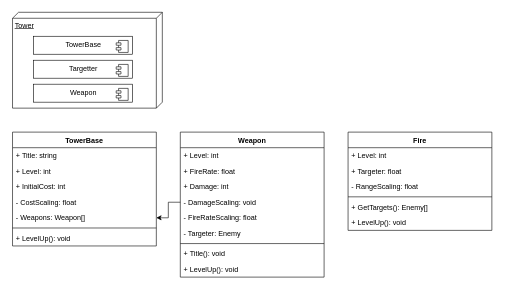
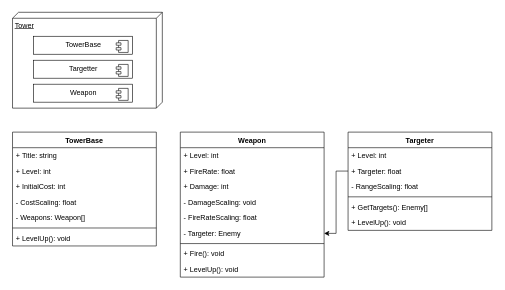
- <mxCell id="28" value="Fire" style="swimlane;fontStyle=1;align=center;verticalAlign=top;childLayout=stackLayout;horizontal=1;startSize=26;horizontalStack=0;resizeParent=1;resizeParentMax=0;resizeLast=0;collapsible=1;marginBottom=0;" parent="1" vertex="1"><mxGeometry x="580" y="220" width="240" height="164" as="geometry" /></mxCell>
+ <mxCell id="28" value="Targeter" style="swimlane;fontStyle=1;align=center;verticalAlign=top;childLayout=stackLayout;horizontal=1;startSize=26;horizontalStack=0;resizeParent=1;resizeParentMax=0;resizeLast=0;collapsible=1;marginBottom=0;" parent="1" vertex="1"><mxGeometry x="580" y="220" width="240" height="164" as="geometry" /></mxCell>
- <mxCell id="27" style="edgeStyle=orthogonalEdgeStyle;rounded=0;orthogonalLoop=1;jettySize=auto;html=1;" parent="1" source="21" target="14" edge="1"><mxGeometry relative="1" as="geometry" /></mxCell>
+ <mxCell id="35" style="edgeStyle=orthogonalEdgeStyle;rounded=0;orthogonalLoop=1;jettySize=auto;html=1;" parent="1" source="30" target="23" edge="1"><mxGeometry relative="1" as="geometry" /></mxCell>
- <mxCell id="25" value="+ Title(): void" style="text;strokeColor=none;fillColor=none;align=left;verticalAlign=top;spacingLeft=4;spacingRight=4;overflow=hidden;rotatable=0;points=[[0,0.5],[1,0.5]];portConstraint=eastwest;" parent="17" vertex="1"><mxGeometry y="190" width="240" height="26" as="geometry" /></mxCell>
+ <mxCell id="25" value="+ Fire(): void" style="text;strokeColor=none;fillColor=none;align=left;verticalAlign=top;spacingLeft=4;spacingRight=4;overflow=hidden;rotatable=0;points=[[0,0.5],[1,0.5]];portConstraint=eastwest;" parent="17" vertex="1"><mxGeometry y="190" width="240" height="26" as="geometry" /></mxCell>
